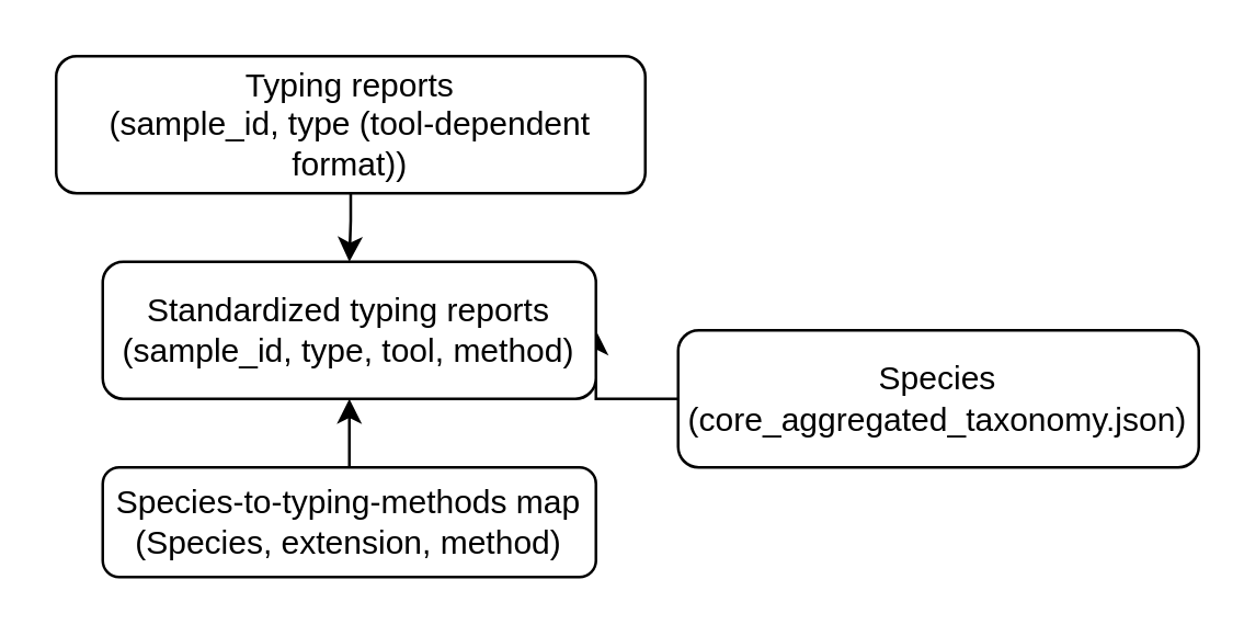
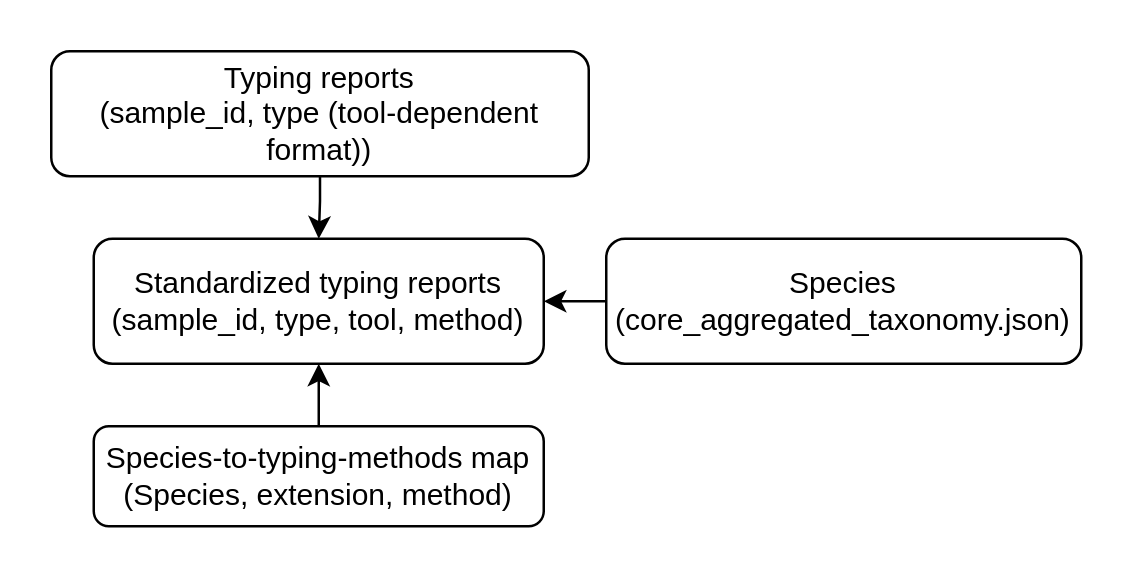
- <mxCell id="3" value="&lt;div&gt;Species&lt;/div&gt;&lt;div&gt;(core_aggregated_taxonomy.json)&lt;/div&gt;" style="rounded=1;whiteSpace=wrap;html=1;" vertex="1" parent="1"><mxGeometry x="247" y="120" width="190" height="50" as="geometry" /></mxCell>
+ <mxCell id="3" value="&lt;div&gt;Species&lt;/div&gt;&lt;div&gt;(core_aggregated_taxonomy.json)&lt;/div&gt;" style="rounded=1;whiteSpace=wrap;html=1;" vertex="1" parent="1"><mxGeometry x="242" y="95" width="190" height="50" as="geometry" /></mxCell>
